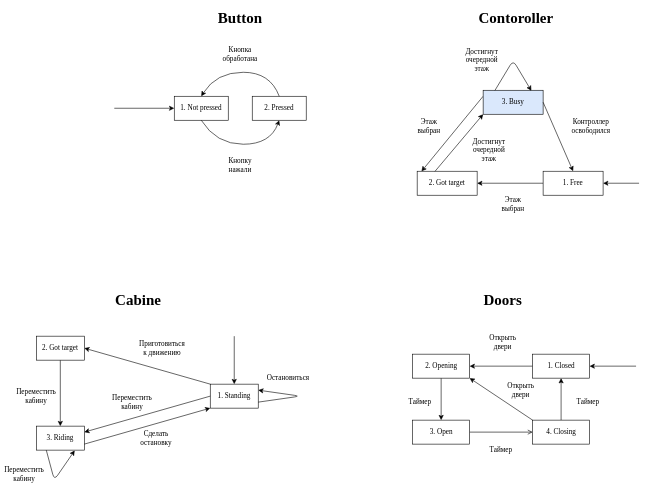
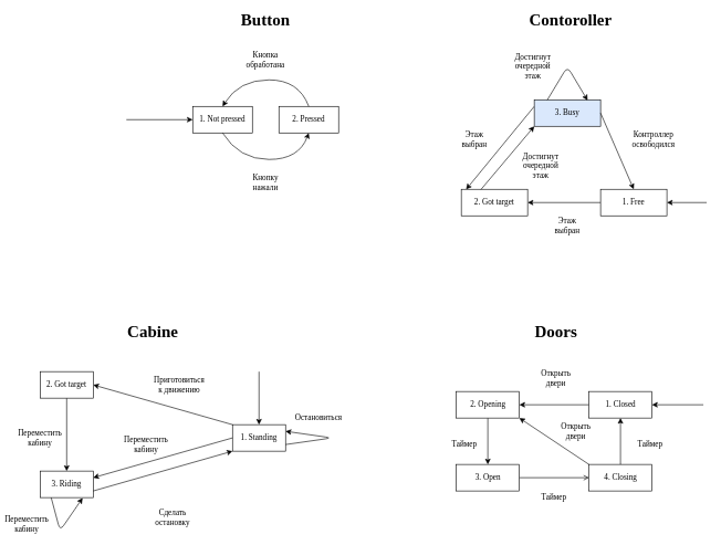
- <mxCell id="41" value="Сделать остановку" style="text;html=1;strokeColor=none;fillColor=none;align=center;verticalAlign=middle;whiteSpace=wrap;rounded=0;fontFamily=Times New Roman;" parent="1" vertex="1"><mxGeometry x="240" y="720" width="40" height="20" as="geometry" /></mxCell>
+ <mxCell id="41" value="Сделать остановку" style="text;html=1;strokeColor=none;fillColor=none;align=center;verticalAlign=middle;whiteSpace=wrap;rounded=0;fontFamily=Times New Roman;" parent="1" vertex="1"><mxGeometry x="240" y="770" width="40" height="20" as="geometry" /></mxCell>
